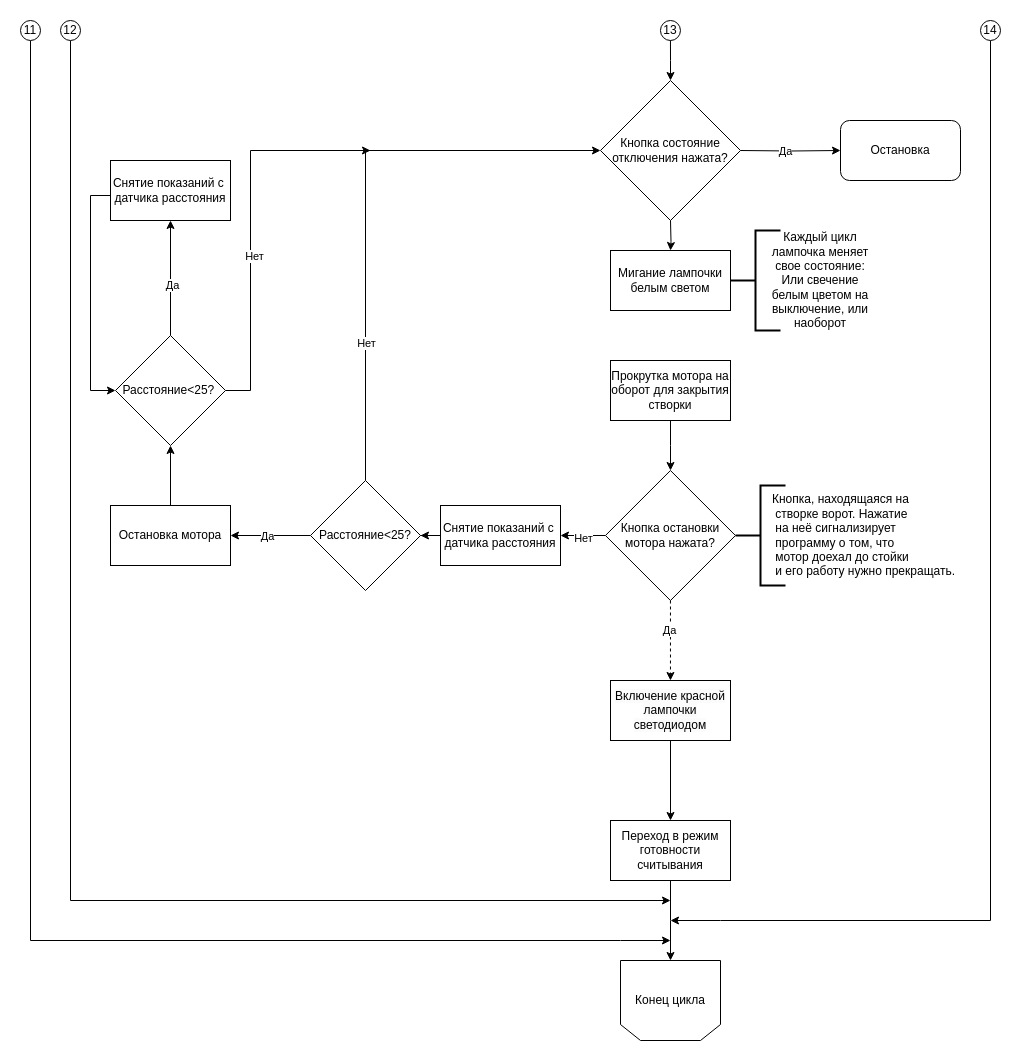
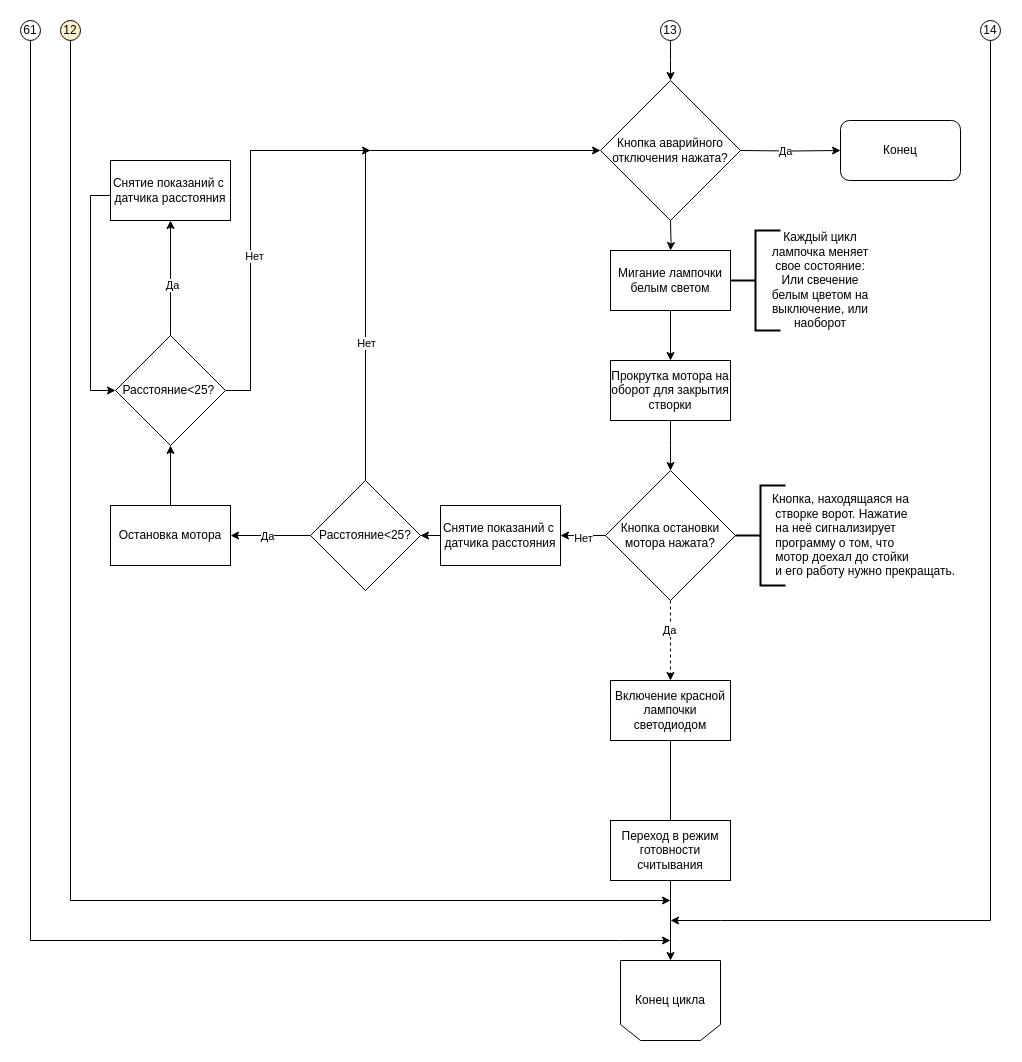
- <mxCell id="48" value="11" style="ellipse;whiteSpace=wrap;html=1;aspect=fixed;" parent="1" vertex="1"><mxGeometry x="20" y="20" width="20" height="20" as="geometry" /></mxCell>
+ <mxCell id="48" value="61" style="ellipse;whiteSpace=wrap;html=1;aspect=fixed;" parent="1" vertex="1"><mxGeometry x="20" y="20" width="20" height="20" as="geometry" /></mxCell>
- <mxCell id="46" value="12" style="ellipse;whiteSpace=wrap;html=1;aspect=fixed;" parent="1" vertex="1"><mxGeometry x="60" y="20" width="20" height="20" as="geometry" /></mxCell>
+ <mxCell id="46" value="12" style="ellipse;whiteSpace=wrap;html=1;aspect=fixed;fillColor=#fff2cc;" parent="1" vertex="1"><mxGeometry x="60" y="20" width="20" height="20" as="geometry" /></mxCell>
- <mxCell id="2" value="Кнопка состояние отключения нажата?" style="rhombus;whiteSpace=wrap;html=1;" parent="1" vertex="1"><mxGeometry x="600" y="80" width="140" height="140" as="geometry" /></mxCell>
+ <mxCell id="2" value="Кнопка аварийного отключения нажата?" style="rhombus;whiteSpace=wrap;html=1;" parent="1" vertex="1"><mxGeometry x="600" y="80" width="140" height="140" as="geometry" /></mxCell>
- <mxCell id="7" value="Остановка" style="rounded=1;whiteSpace=wrap;html=1;" parent="1" vertex="1"><mxGeometry x="840" y="120" width="120" height="60" as="geometry" /></mxCell>
+ <mxCell id="7" value="Конец" style="rounded=1;whiteSpace=wrap;html=1;" parent="1" vertex="1"><mxGeometry x="840" y="120" width="120" height="60" as="geometry" /></mxCell>
+ <mxCell id="12" value="" style="edgeStyle=orthogonalEdgeStyle;rounded=0;orthogonalLoop=1;jettySize=auto;html=1;" parent="1" source="13" target="9" edge="1"><mxGeometry relative="1" as="geometry" /></mxCell>
- <mxCell id="21" value="" style="edgeStyle=orthogonalEdgeStyle;rounded=0;orthogonalLoop=1;jettySize=auto;html=1;" parent="1" source="22" target="40" edge="1"><mxGeometry relative="1" as="geometry" /></mxCell>
+ <mxCell id="21" value="" style="edgeStyle=orthogonalEdgeStyle;rounded=0;orthogonalLoop=1;jettySize=auto;html=1;endArrow=none;" parent="1" source="22" target="40" edge="1"><mxGeometry relative="1" as="geometry" /></mxCell>
